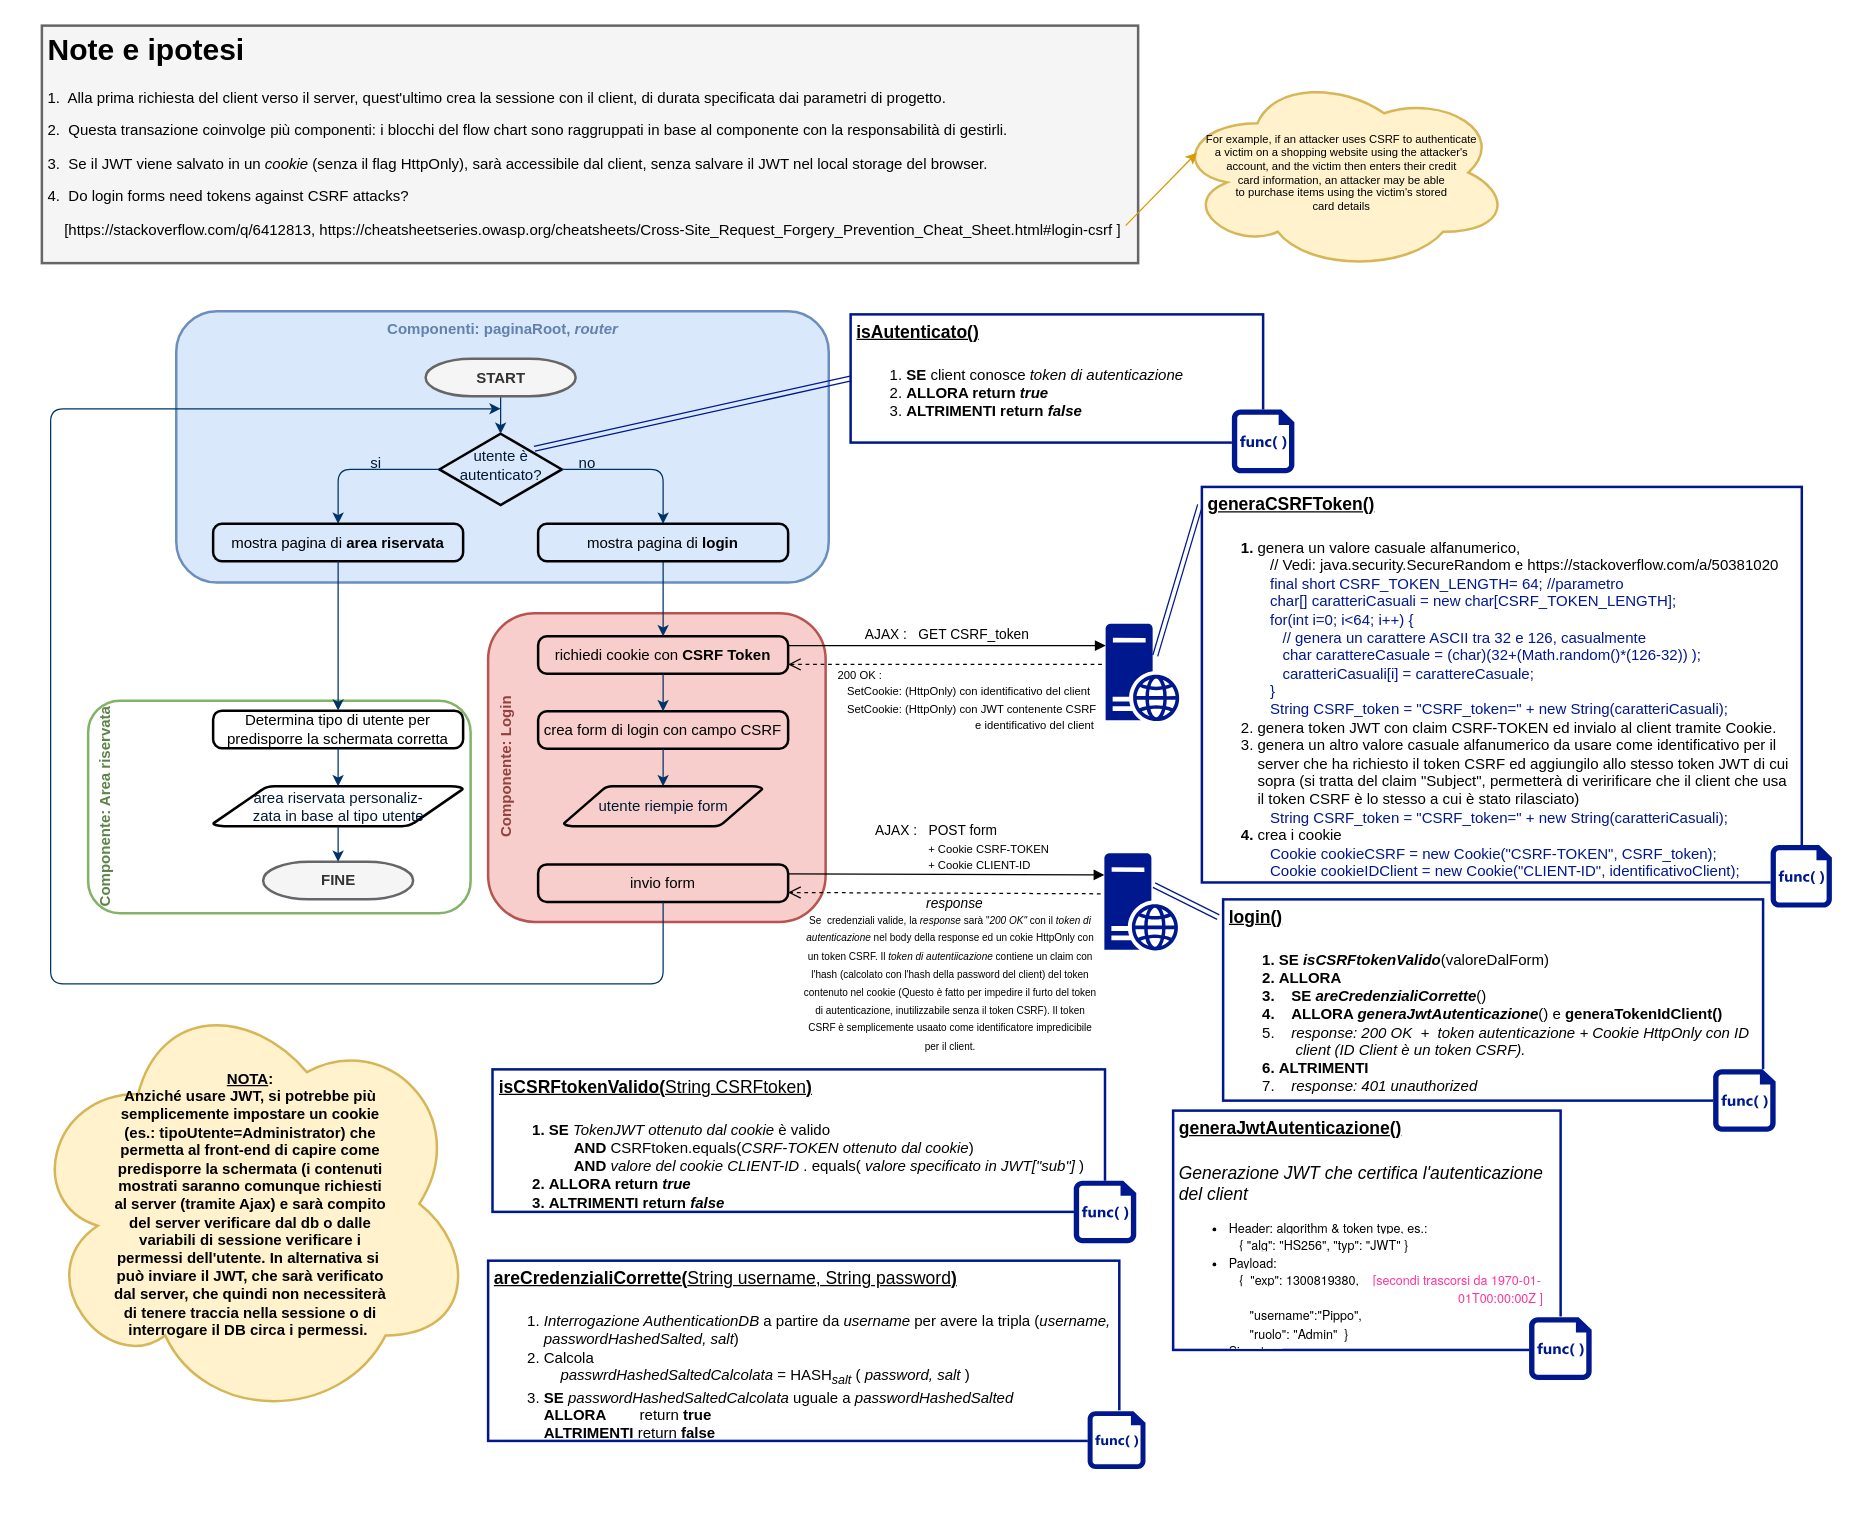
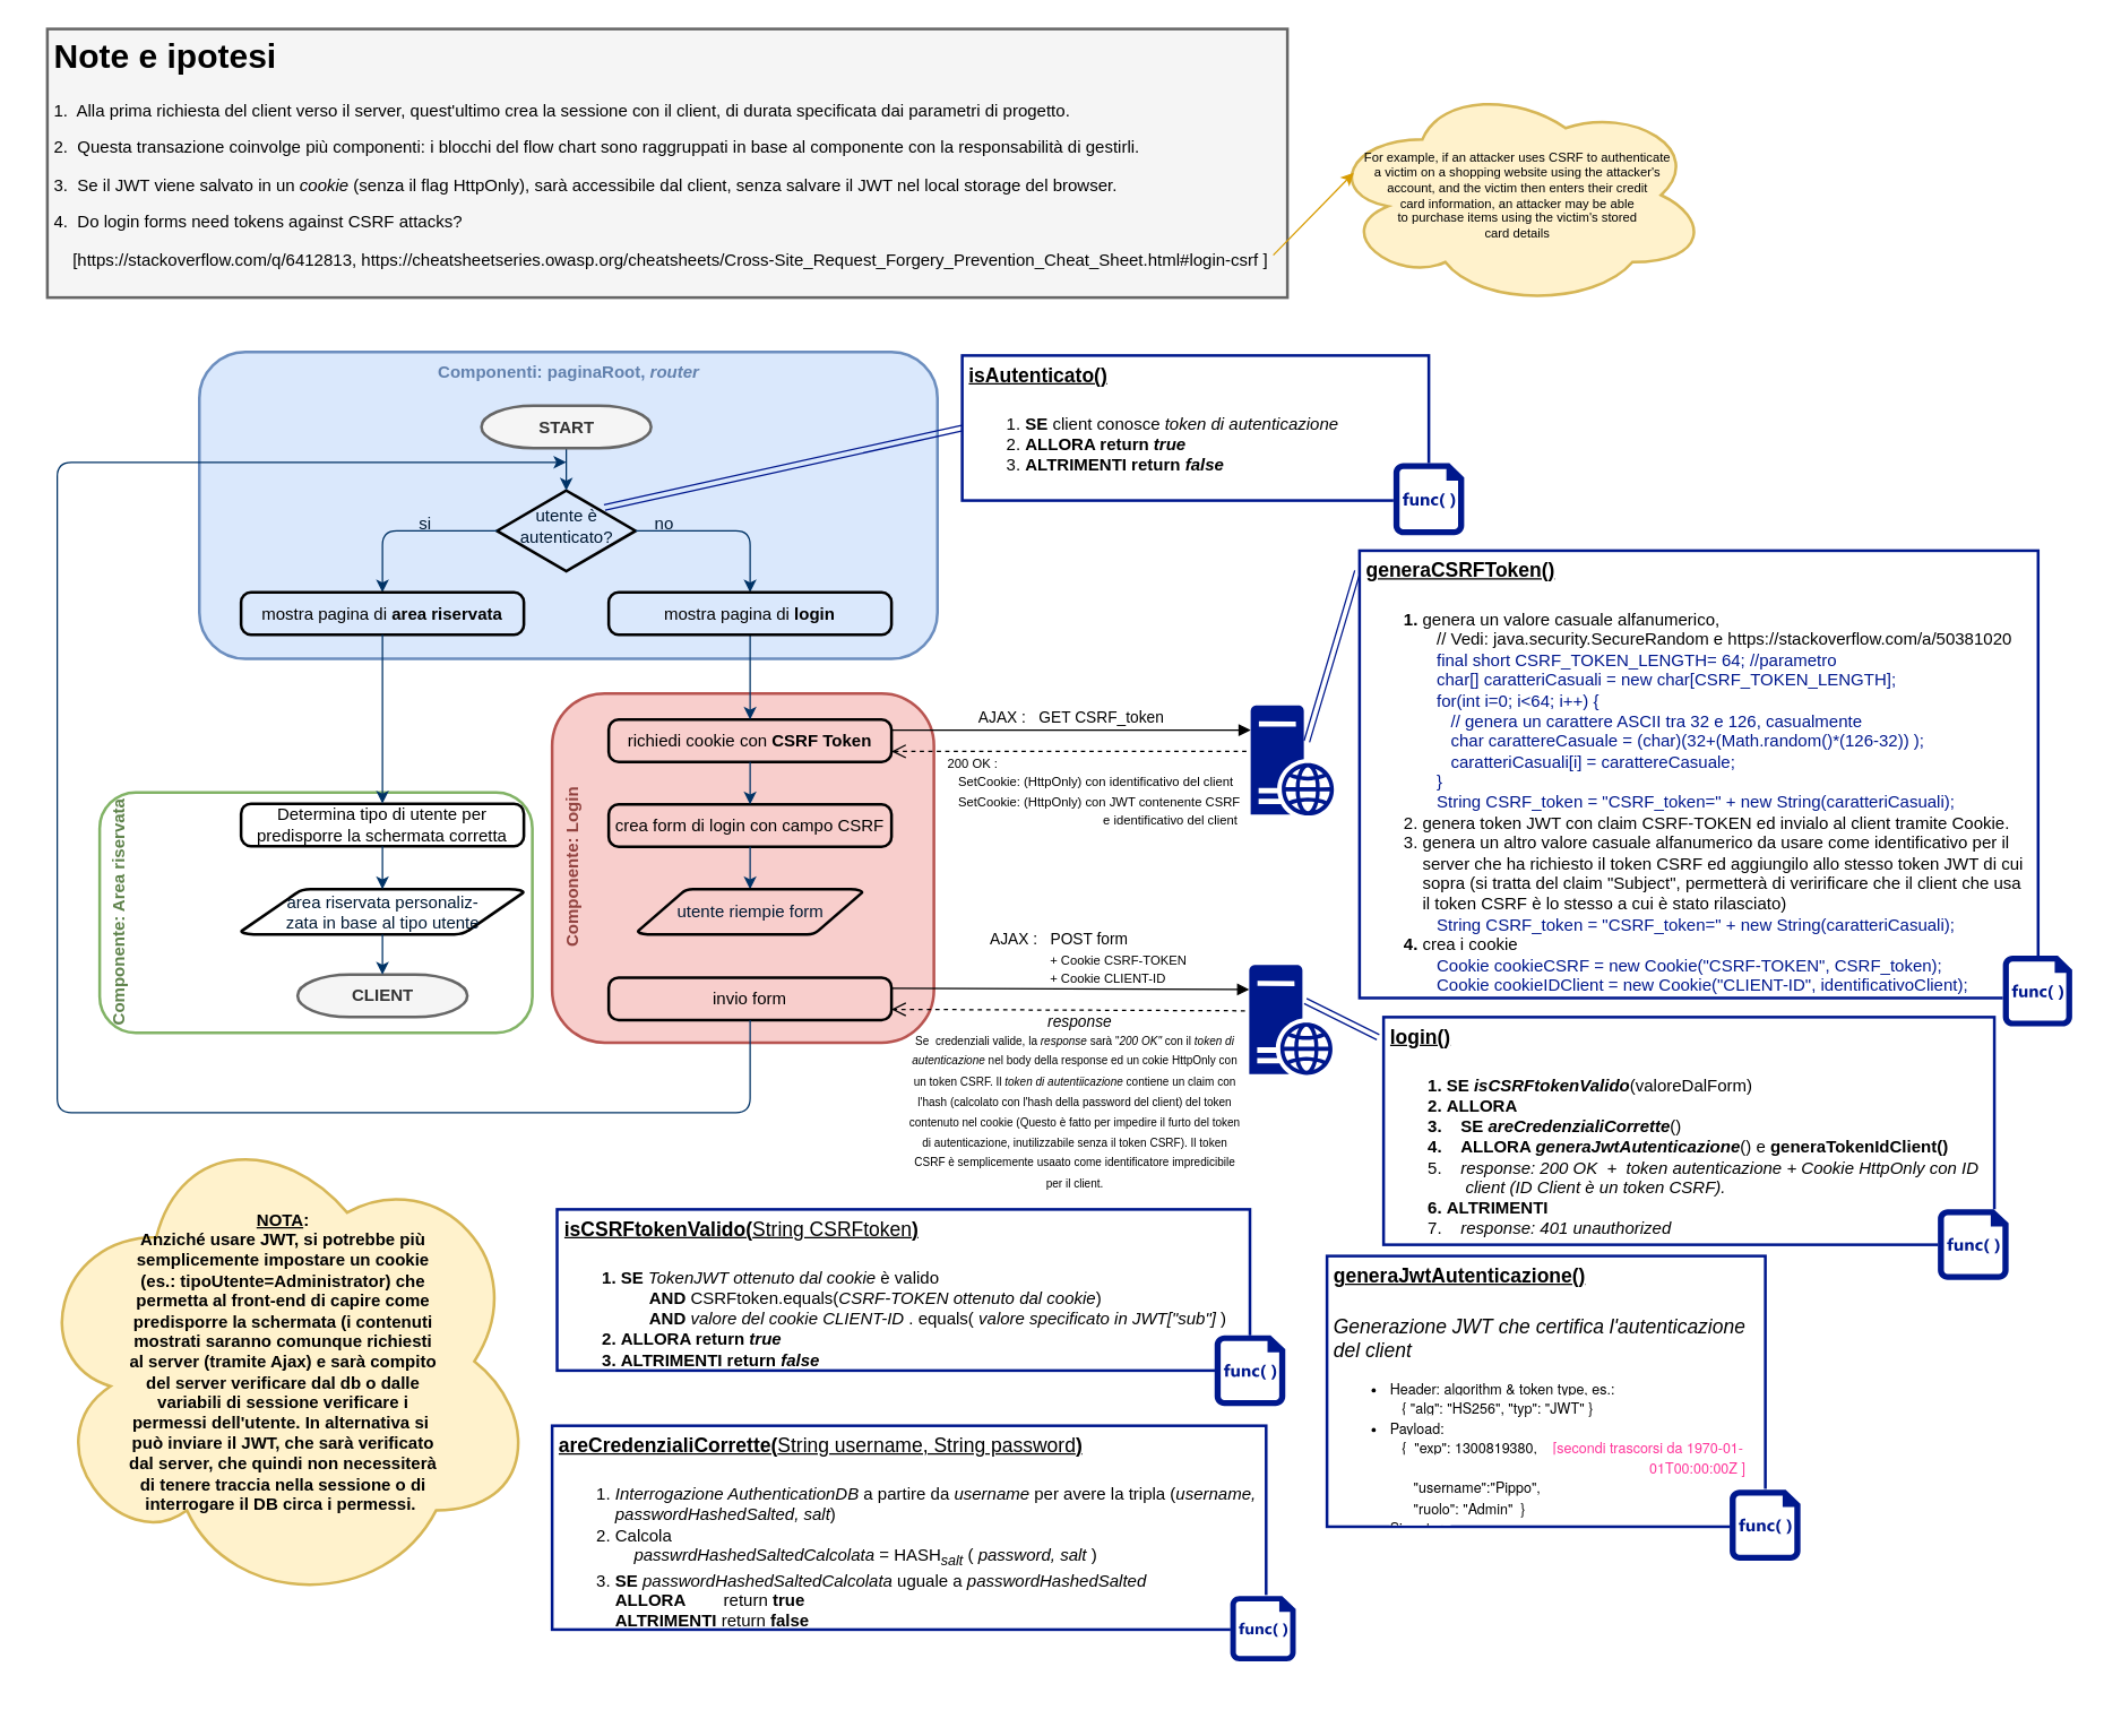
- <mxCell id="70" value="&lt;b&gt;FINE&lt;/b&gt;" style="shape=mxgraph.flowchart.terminator;fillColor=#f5f5f5;strokeColor=#666666;strokeWidth=2;gradientDirection=north;fontStyle=0;html=1;fontColor=#333333;" parent="1" vertex="1"><mxGeometry x="210" y="688.929" width="120" height="30" as="geometry" /></mxCell>
+ <mxCell id="70" value="&lt;b&gt;CLIENT&lt;/b&gt;" style="shape=mxgraph.flowchart.terminator;fillColor=#f5f5f5;strokeColor=#666666;strokeWidth=2;gradientDirection=north;fontStyle=0;html=1;fontColor=#333333;" parent="1" vertex="1"><mxGeometry x="210" y="688.929" width="120" height="30" as="geometry" /></mxCell>
